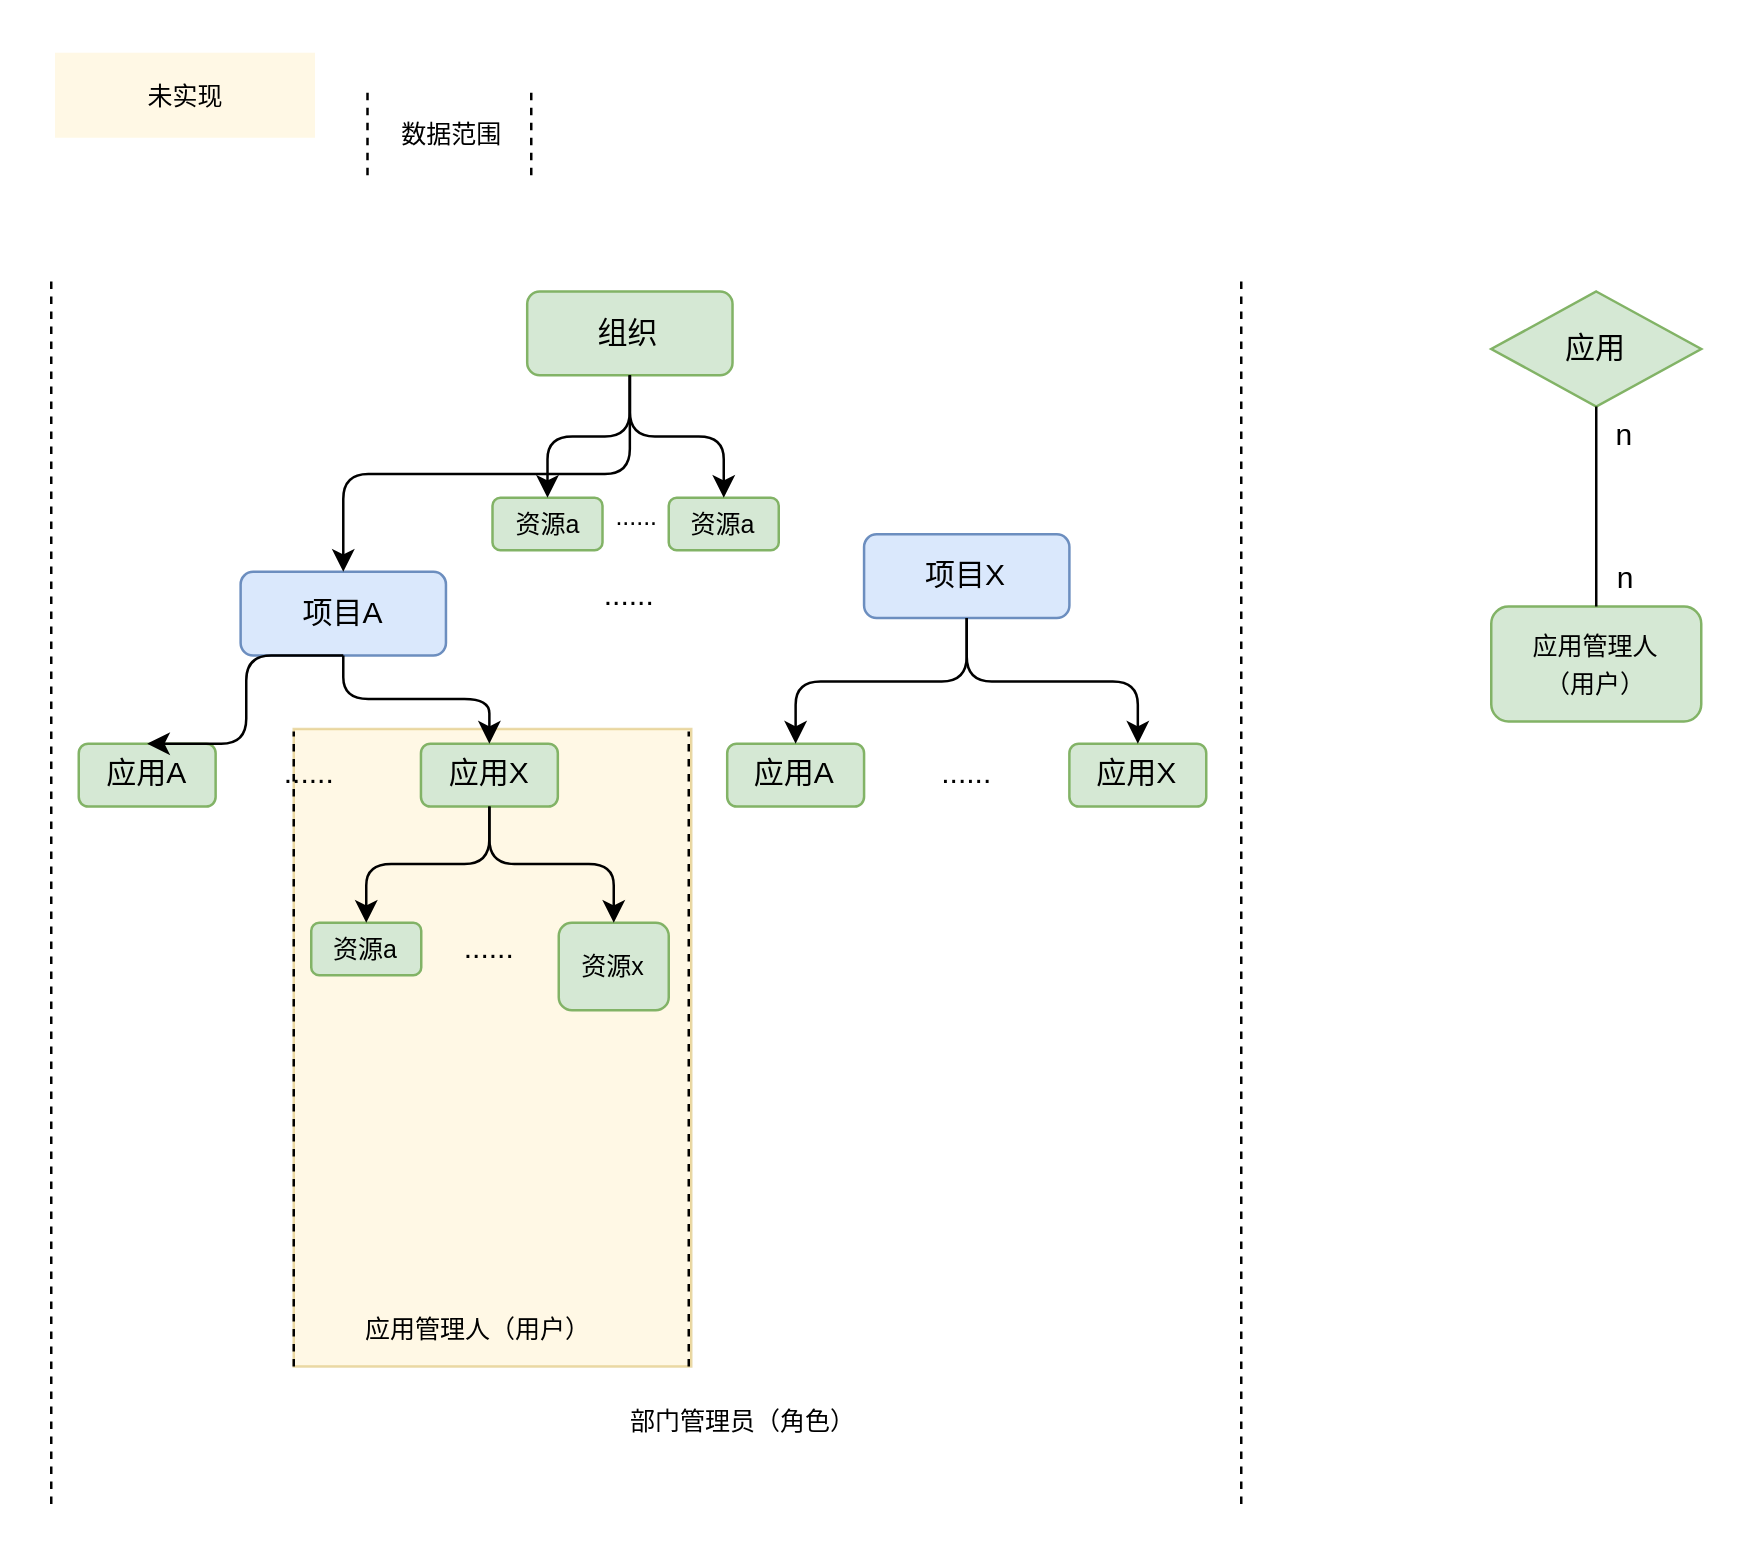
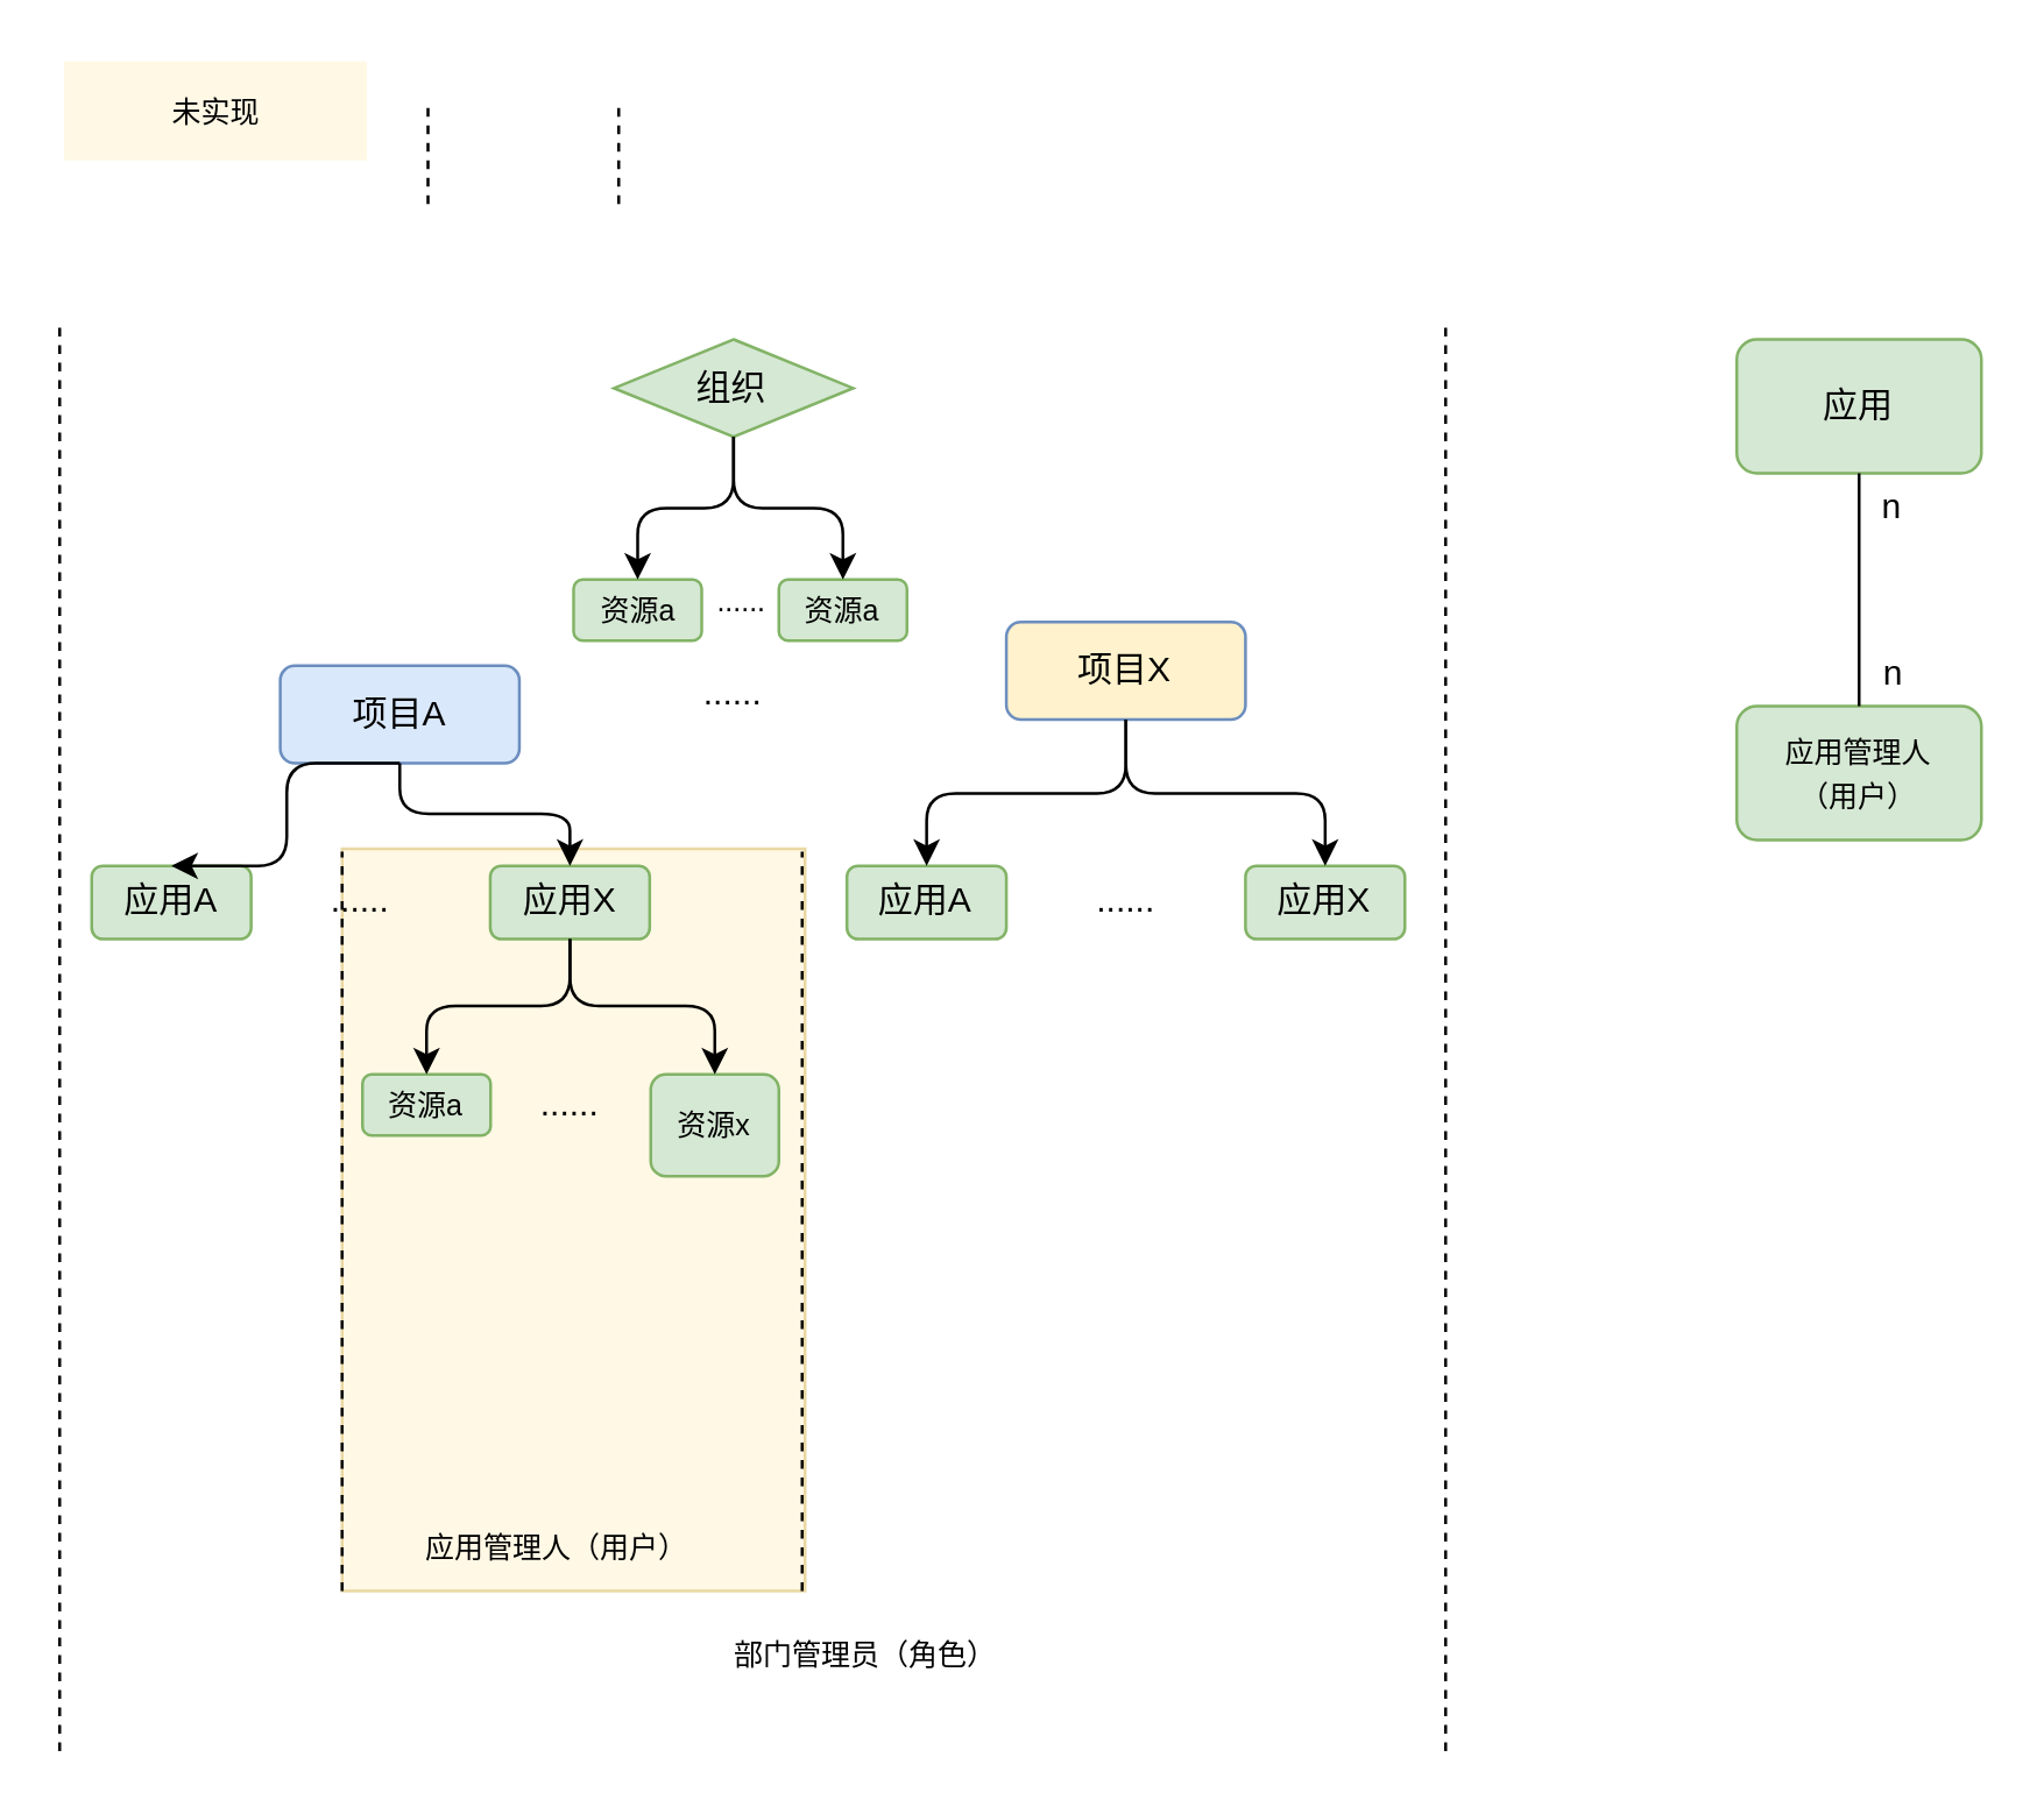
- <mxCell id="32" value="数据范围" style="text;html=1;strokeColor=none;fillColor=none;align=center;verticalAlign=middle;whiteSpace=wrap;rounded=0;fontSize=10;" vertex="1" parent="30"><mxGeometry x="7" y="7" width="53" height="20" as="geometry" /></mxCell>
- <mxCell id="6" value="组织" style="rounded=1;whiteSpace=wrap;html=1;fillColor=#d5e8d4;strokeColor=#82b366;" vertex="1" parent="1"><mxGeometry x="210.375" y="116" width="82.125" height="33.5" as="geometry" /></mxCell>
+ <mxCell id="6" value="组织" style="rhombus;whiteSpace=wrap;html=1;fillColor=#d5e8d4;strokeColor=#82b366;" vertex="1" parent="1"><mxGeometry x="210.375" y="116" width="82.125" height="33.5" as="geometry" /></mxCell>
- <mxCell id="40" value="应用" style="rhombus;whiteSpace=wrap;html=1;fillColor=#d5e8d4;strokeColor=#82b366;" vertex="1" parent="39"><mxGeometry width="84" height="46" as="geometry" /></mxCell>
+ <mxCell id="40" value="应用" style="rounded=1;whiteSpace=wrap;html=1;fillColor=#d5e8d4;strokeColor=#82b366;" vertex="1" parent="39"><mxGeometry width="84" height="46" as="geometry" /></mxCell>
- <mxCell id="16" value="" style="edgeStyle=elbowEdgeStyle;elbow=vertical;endArrow=classic;html=1;exitX=0.5;exitY=1;exitDx=0;exitDy=0;entryX=0.5;entryY=0;entryDx=0;entryDy=0;" edge="1" parent="1" source="6" target="3"><mxGeometry width="50" height="50" relative="1" as="geometry"><mxPoint x="260.814" y="158.135" as="sourcePoint" /><mxPoint x="388.564" y="216.471" as="targetPoint" /></mxGeometry></mxCell>
- <mxCell id="9" value="项目X" style="rounded=1;whiteSpace=wrap;html=1;fillColor=#dae8fc;strokeColor=#6c8ebf;" vertex="1" parent="1"><mxGeometry x="345.125" y="213.125" width="82.125" height="33.5" as="geometry" /></mxCell>
+ <mxCell id="9" value="项目X" style="rounded=1;whiteSpace=wrap;html=1;fillColor=#fff2cc;strokeColor=#6c8ebf;" vertex="1" parent="1"><mxGeometry x="345.125" y="213.125" width="82.125" height="33.5" as="geometry" /></mxCell>
